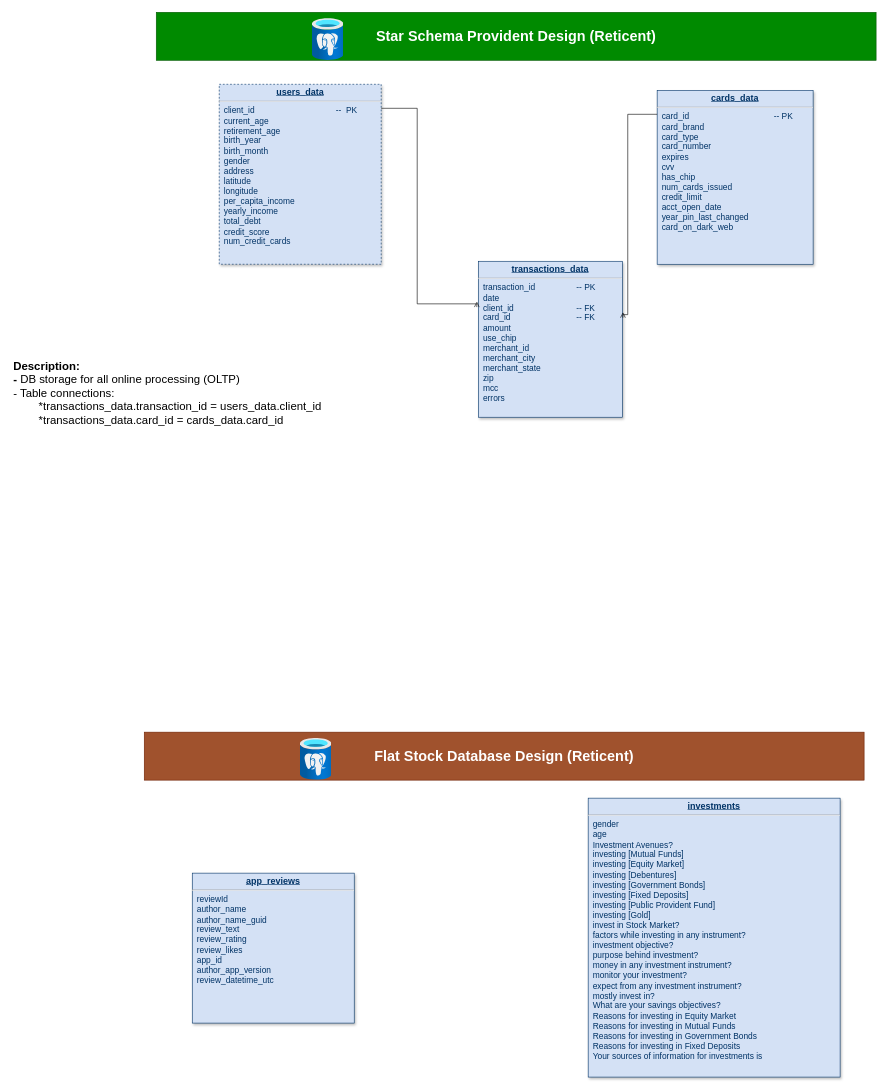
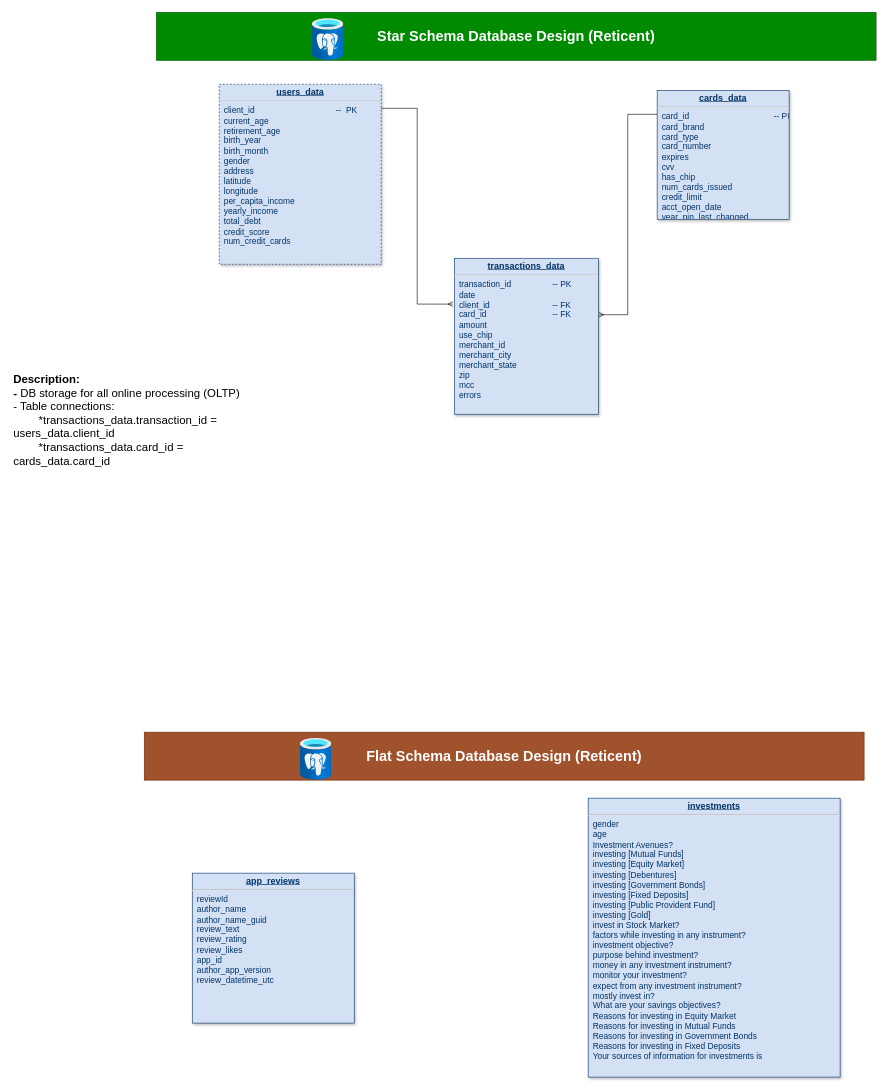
- <mxCell id="8" value="&lt;div&gt;&lt;b&gt;&lt;font style=&quot;font-size: 24px;&quot;&gt;Star Schema Provident Design (Reticent)&lt;/font&gt;&lt;/b&gt;&lt;/div&gt;" style="text;html=1;align=center;verticalAlign=middle;whiteSpace=wrap;rounded=0;fontSize=19;fillColor=#008a00;fontColor=#ffffff;strokeColor=#005700;" parent="1" vertex="1"><mxGeometry x="260" y="20" width="1200" height="80" as="geometry" /></mxCell>
+ <mxCell id="8" value="&lt;div&gt;&lt;b&gt;&lt;font style=&quot;font-size: 24px;&quot;&gt;Star Schema Database Design (Reticent)&lt;/font&gt;&lt;/b&gt;&lt;/div&gt;" style="text;html=1;align=center;verticalAlign=middle;whiteSpace=wrap;rounded=0;fontSize=19;fillColor=#008a00;fontColor=#ffffff;strokeColor=#005700;" parent="1" vertex="1"><mxGeometry x="260" y="20" width="1200" height="80" as="geometry" /></mxCell>
- <mxCell id="3" value="&lt;p style=&quot;margin: 0px; margin-top: 4px; text-align: center; text-decoration: underline;&quot;&gt;&lt;b&gt;&lt;font style=&quot;font-size: 15px;&quot;&gt;cards_data&lt;/font&gt;&lt;/b&gt;&lt;/p&gt;&lt;hr&gt;&lt;p style=&quot;margin: 0px; margin-left: 8px;&quot;&gt;&lt;font style=&quot;font-size: 14px;&quot;&gt;card_id&lt;span style=&quot;white-space: pre;&quot;&gt;&#09;&lt;/span&gt;&lt;span style=&quot;white-space: pre;&quot;&gt;&#09;&lt;/span&gt;&lt;span style=&quot;white-space: pre;&quot;&gt;&#09;&lt;/span&gt;&lt;span style=&quot;white-space: pre;&quot;&gt;&#09;&lt;/span&gt;&lt;span style=&quot;white-space: pre;&quot;&gt;&#09;&lt;/span&gt;-- PK&lt;/font&gt;&lt;/p&gt;&lt;p style=&quot;margin: 0px; margin-left: 8px;&quot;&gt;&lt;span style=&quot;font-size: 14px; background-color: transparent; color: light-dark(rgb(0, 51, 102), rgb(161, 205, 249));&quot;&gt;card_brand&lt;/span&gt;&lt;/p&gt;&lt;p style=&quot;margin: 0px; margin-left: 8px;&quot;&gt;&lt;font style=&quot;font-size: 14px;&quot;&gt;card_type&amp;nbsp;&lt;/font&gt;&lt;/p&gt;&lt;p style=&quot;margin: 0px; margin-left: 8px;&quot;&gt;&lt;font style=&quot;font-size: 14px;&quot;&gt;card_number&lt;span style=&quot;white-space-collapse: preserve;&quot;&gt;&#09;&lt;/span&gt;&lt;/font&gt;&lt;/p&gt;&lt;p style=&quot;margin: 0px; margin-left: 8px;&quot;&gt;&lt;font style=&quot;font-size: 14px;&quot;&gt;expires&lt;/font&gt;&lt;/p&gt;&lt;p style=&quot;margin: 0px; margin-left: 8px;&quot;&gt;&lt;font style=&quot;font-size: 14px;&quot;&gt;cvv&amp;nbsp;&lt;/font&gt;&lt;/p&gt;&lt;p style=&quot;margin: 0px; margin-left: 8px;&quot;&gt;&lt;font style=&quot;font-size: 14px;&quot;&gt;has_chip&lt;span style=&quot;white-space-collapse: preserve;&quot;&gt;&#09;&lt;/span&gt;&lt;/font&gt;&lt;/p&gt;&lt;p style=&quot;margin: 0px; margin-left: 8px;&quot;&gt;&lt;font style=&quot;font-size: 14px;&quot;&gt;num_cards_issued&amp;nbsp;&lt;/font&gt;&lt;/p&gt;&lt;p style=&quot;margin: 0px; margin-left: 8px;&quot;&gt;&lt;font style=&quot;font-size: 14px;&quot;&gt;credit_limit&lt;/font&gt;&lt;/p&gt;&lt;p style=&quot;margin: 0px; margin-left: 8px;&quot;&gt;&lt;font style=&quot;font-size: 14px;&quot;&gt;acct_open_date&lt;/font&gt;&lt;/p&gt;&lt;p style=&quot;margin: 0px; margin-left: 8px;&quot;&gt;&lt;font style=&quot;font-size: 14px;&quot;&gt;year_pin_last_changed&lt;/font&gt;&lt;/p&gt;&lt;p style=&quot;margin: 0px; margin-left: 8px;&quot;&gt;&lt;font style=&quot;font-size: 14px;&quot;&gt;card_on_dark_web&amp;nbsp;&lt;/font&gt;&lt;/p&gt;" style="verticalAlign=top;align=left;overflow=fill;fontSize=12;fontFamily=Helvetica;html=1;strokeColor=#003366;shadow=1;fillColor=#D4E1F5;fontColor=#003366" parent="1" vertex="1"><mxGeometry x="1095" y="150" width="260" height="290" as="geometry" /></mxCell>
+ <mxCell id="3" value="&lt;p style=&quot;margin: 0px; margin-top: 4px; text-align: center; text-decoration: underline;&quot;&gt;&lt;b&gt;&lt;font style=&quot;font-size: 15px;&quot;&gt;cards_data&lt;/font&gt;&lt;/b&gt;&lt;/p&gt;&lt;hr&gt;&lt;p style=&quot;margin: 0px; margin-left: 8px;&quot;&gt;&lt;font style=&quot;font-size: 14px;&quot;&gt;card_id&lt;span style=&quot;white-space: pre;&quot;&gt;&#09;&lt;/span&gt;&lt;span style=&quot;white-space: pre;&quot;&gt;&#09;&lt;/span&gt;&lt;span style=&quot;white-space: pre;&quot;&gt;&#09;&lt;/span&gt;&lt;span style=&quot;white-space: pre;&quot;&gt;&#09;&lt;/span&gt;&lt;span style=&quot;white-space: pre;&quot;&gt;&#09;&lt;/span&gt;-- PK&lt;/font&gt;&lt;/p&gt;&lt;p style=&quot;margin: 0px; margin-left: 8px;&quot;&gt;&lt;span style=&quot;font-size: 14px; background-color: transparent; color: light-dark(rgb(0, 51, 102), rgb(161, 205, 249));&quot;&gt;card_brand&lt;/span&gt;&lt;/p&gt;&lt;p style=&quot;margin: 0px; margin-left: 8px;&quot;&gt;&lt;font style=&quot;font-size: 14px;&quot;&gt;card_type&amp;nbsp;&lt;/font&gt;&lt;/p&gt;&lt;p style=&quot;margin: 0px; margin-left: 8px;&quot;&gt;&lt;font style=&quot;font-size: 14px;&quot;&gt;card_number&lt;span style=&quot;white-space-collapse: preserve;&quot;&gt;&#09;&lt;/span&gt;&lt;/font&gt;&lt;/p&gt;&lt;p style=&quot;margin: 0px; margin-left: 8px;&quot;&gt;&lt;font style=&quot;font-size: 14px;&quot;&gt;expires&lt;/font&gt;&lt;/p&gt;&lt;p style=&quot;margin: 0px; margin-left: 8px;&quot;&gt;&lt;font style=&quot;font-size: 14px;&quot;&gt;cvv&amp;nbsp;&lt;/font&gt;&lt;/p&gt;&lt;p style=&quot;margin: 0px; margin-left: 8px;&quot;&gt;&lt;font style=&quot;font-size: 14px;&quot;&gt;has_chip&lt;span style=&quot;white-space-collapse: preserve;&quot;&gt;&#09;&lt;/span&gt;&lt;/font&gt;&lt;/p&gt;&lt;p style=&quot;margin: 0px; margin-left: 8px;&quot;&gt;&lt;font style=&quot;font-size: 14px;&quot;&gt;num_cards_issued&amp;nbsp;&lt;/font&gt;&lt;/p&gt;&lt;p style=&quot;margin: 0px; margin-left: 8px;&quot;&gt;&lt;font style=&quot;font-size: 14px;&quot;&gt;credit_limit&lt;/font&gt;&lt;/p&gt;&lt;p style=&quot;margin: 0px; margin-left: 8px;&quot;&gt;&lt;font style=&quot;font-size: 14px;&quot;&gt;acct_open_date&lt;/font&gt;&lt;/p&gt;&lt;p style=&quot;margin: 0px; margin-left: 8px;&quot;&gt;&lt;font style=&quot;font-size: 14px;&quot;&gt;year_pin_last_changed&lt;/font&gt;&lt;/p&gt;&lt;p style=&quot;margin: 0px; margin-left: 8px;&quot;&gt;&lt;font style=&quot;font-size: 14px;&quot;&gt;card_on_dark_web&amp;nbsp;&lt;/font&gt;&lt;/p&gt;" style="verticalAlign=top;align=left;overflow=fill;fontSize=12;fontFamily=Helvetica;html=1;strokeColor=#003366;shadow=1;fillColor=#D4E1F5;fontColor=#003366" parent="1" vertex="1"><mxGeometry x="1095" y="150" width="220" height="215" as="geometry" /></mxCell>
- <mxCell id="4" value="&lt;p style=&quot;margin: 0px; margin-top: 4px; text-align: center; text-decoration: underline;&quot;&gt;&lt;font style=&quot;font-size: 15px;&quot;&gt;&lt;b&gt;transactions_data&lt;/b&gt;&lt;/font&gt;&lt;/p&gt;&lt;hr&gt;&lt;p style=&quot;margin: 0px; margin-left: 8px;&quot;&gt;&lt;font style=&quot;font-size: 14px;&quot;&gt;transaction_id&lt;span style=&quot;white-space: pre;&quot;&gt;&#09;&lt;/span&gt;&lt;span style=&quot;white-space: pre;&quot;&gt;&#09;&lt;/span&gt;&lt;span style=&quot;white-space: pre;&quot;&gt;&#09;&lt;/span&gt;-- PK&lt;/font&gt;&lt;/p&gt;&lt;p style=&quot;margin: 0px; margin-left: 8px;&quot;&gt;&lt;font style=&quot;font-size: 14px;&quot;&gt;date&amp;nbsp;&lt;/font&gt;&lt;/p&gt;&lt;p style=&quot;margin: 0px; margin-left: 8px;&quot;&gt;&lt;font style=&quot;font-size: 14px;&quot;&gt;client_id&lt;span style=&quot;white-space: pre;&quot;&gt;&#09;&lt;/span&gt;&lt;span style=&quot;white-space: pre;&quot;&gt;&#09;&lt;/span&gt;&lt;span style=&quot;white-space: pre;&quot;&gt;&#09;&lt;/span&gt;&lt;span style=&quot;white-space: pre;&quot;&gt;&#09;&lt;/span&gt;-- FK&lt;/font&gt;&lt;/p&gt;&lt;p style=&quot;margin: 0px; margin-left: 8px;&quot;&gt;&lt;span style=&quot;background-color: transparent; color: light-dark(rgb(0, 51, 102), rgb(161, 205, 249));&quot;&gt;&lt;font style=&quot;font-size: 14px;&quot;&gt;card_id&lt;span style=&quot;white-space: pre;&quot;&gt;&#09;&lt;/span&gt;&lt;span style=&quot;white-space: pre;&quot;&gt;&#09;&lt;/span&gt;&lt;span style=&quot;white-space: pre;&quot;&gt;&#09;&lt;/span&gt;&lt;span style=&quot;white-space: pre;&quot;&gt;&#09;&lt;/span&gt;-- FK&lt;/font&gt;&lt;/span&gt;&lt;/p&gt;&lt;p style=&quot;margin: 0px; margin-left: 8px;&quot;&gt;&lt;span style=&quot;background-color: transparent; color: light-dark(rgb(0, 51, 102), rgb(161, 205, 249));&quot;&gt;&lt;font style=&quot;font-size: 14px;&quot;&gt;amount&amp;nbsp;&lt;/font&gt;&lt;/span&gt;&lt;/p&gt;&lt;p style=&quot;margin: 0px; margin-left: 8px;&quot;&gt;&lt;font style=&quot;font-size: 14px;&quot;&gt;use_chip&amp;nbsp;&lt;/font&gt;&lt;/p&gt;&lt;p style=&quot;margin: 0px; margin-left: 8px;&quot;&gt;&lt;font style=&quot;font-size: 14px;&quot;&gt;merchant_id&lt;/font&gt;&lt;/p&gt;&lt;p style=&quot;margin: 0px; margin-left: 8px;&quot;&gt;&lt;font style=&quot;font-size: 14px;&quot;&gt;merchant_city&amp;nbsp;&lt;/font&gt;&lt;/p&gt;&lt;p style=&quot;margin: 0px; margin-left: 8px;&quot;&gt;&lt;font style=&quot;font-size: 14px;&quot;&gt;&lt;span style=&quot;background-color: transparent; color: light-dark(rgb(0, 51, 102), rgb(161, 205, 249));&quot;&gt;merchant_state&lt;/span&gt;&lt;span style=&quot;background-color: transparent; color: light-dark(rgb(0, 51, 102), rgb(161, 205, 249)); white-space-collapse: preserve;&quot;&gt;&#09;&lt;/span&gt;&lt;/font&gt;&lt;/p&gt;&lt;p style=&quot;margin: 0px; margin-left: 8px;&quot;&gt;&lt;font style=&quot;font-size: 14px;&quot;&gt;zip&lt;span style=&quot;white-space-collapse: preserve;&quot;&gt;&#09;&lt;/span&gt;&lt;/font&gt;&lt;/p&gt;&lt;p style=&quot;margin: 0px; margin-left: 8px;&quot;&gt;&lt;font style=&quot;font-size: 14px;&quot;&gt;mcc&lt;span style=&quot;white-space-collapse: preserve;&quot;&gt;&#09;&lt;/span&gt;&lt;/font&gt;&lt;/p&gt;&lt;p style=&quot;margin: 0px; margin-left: 8px;&quot;&gt;&lt;font style=&quot;font-size: 14px;&quot;&gt;errors&lt;/font&gt;&lt;/p&gt;" style="verticalAlign=top;align=left;overflow=fill;fontSize=12;fontFamily=Helvetica;html=1;strokeColor=#003366;shadow=1;fillColor=#D4E1F5;fontColor=#003366" parent="1" vertex="1"><mxGeometry x="797" y="435" width="240" height="260" as="geometry" /></mxCell>
+ <mxCell id="4" value="&lt;p style=&quot;margin: 0px; margin-top: 4px; text-align: center; text-decoration: underline;&quot;&gt;&lt;font style=&quot;font-size: 15px;&quot;&gt;&lt;b&gt;transactions_data&lt;/b&gt;&lt;/font&gt;&lt;/p&gt;&lt;hr&gt;&lt;p style=&quot;margin: 0px; margin-left: 8px;&quot;&gt;&lt;font style=&quot;font-size: 14px;&quot;&gt;transaction_id&lt;span style=&quot;white-space: pre;&quot;&gt;&#09;&lt;/span&gt;&lt;span style=&quot;white-space: pre;&quot;&gt;&#09;&lt;/span&gt;&lt;span style=&quot;white-space: pre;&quot;&gt;&#09;&lt;/span&gt;-- PK&lt;/font&gt;&lt;/p&gt;&lt;p style=&quot;margin: 0px; margin-left: 8px;&quot;&gt;&lt;font style=&quot;font-size: 14px;&quot;&gt;date&amp;nbsp;&lt;/font&gt;&lt;/p&gt;&lt;p style=&quot;margin: 0px; margin-left: 8px;&quot;&gt;&lt;font style=&quot;font-size: 14px;&quot;&gt;client_id&lt;span style=&quot;white-space: pre;&quot;&gt;&#09;&lt;/span&gt;&lt;span style=&quot;white-space: pre;&quot;&gt;&#09;&lt;/span&gt;&lt;span style=&quot;white-space: pre;&quot;&gt;&#09;&lt;/span&gt;&lt;span style=&quot;white-space: pre;&quot;&gt;&#09;&lt;/span&gt;-- FK&lt;/font&gt;&lt;/p&gt;&lt;p style=&quot;margin: 0px; margin-left: 8px;&quot;&gt;&lt;span style=&quot;background-color: transparent; color: light-dark(rgb(0, 51, 102), rgb(161, 205, 249));&quot;&gt;&lt;font style=&quot;font-size: 14px;&quot;&gt;card_id&lt;span style=&quot;white-space: pre;&quot;&gt;&#09;&lt;/span&gt;&lt;span style=&quot;white-space: pre;&quot;&gt;&#09;&lt;/span&gt;&lt;span style=&quot;white-space: pre;&quot;&gt;&#09;&lt;/span&gt;&lt;span style=&quot;white-space: pre;&quot;&gt;&#09;&lt;/span&gt;-- FK&lt;/font&gt;&lt;/span&gt;&lt;/p&gt;&lt;p style=&quot;margin: 0px; margin-left: 8px;&quot;&gt;&lt;span style=&quot;background-color: transparent; color: light-dark(rgb(0, 51, 102), rgb(161, 205, 249));&quot;&gt;&lt;font style=&quot;font-size: 14px;&quot;&gt;amount&amp;nbsp;&lt;/font&gt;&lt;/span&gt;&lt;/p&gt;&lt;p style=&quot;margin: 0px; margin-left: 8px;&quot;&gt;&lt;font style=&quot;font-size: 14px;&quot;&gt;use_chip&amp;nbsp;&lt;/font&gt;&lt;/p&gt;&lt;p style=&quot;margin: 0px; margin-left: 8px;&quot;&gt;&lt;font style=&quot;font-size: 14px;&quot;&gt;merchant_id&lt;/font&gt;&lt;/p&gt;&lt;p style=&quot;margin: 0px; margin-left: 8px;&quot;&gt;&lt;font style=&quot;font-size: 14px;&quot;&gt;merchant_city&amp;nbsp;&lt;/font&gt;&lt;/p&gt;&lt;p style=&quot;margin: 0px; margin-left: 8px;&quot;&gt;&lt;font style=&quot;font-size: 14px;&quot;&gt;&lt;span style=&quot;background-color: transparent; color: light-dark(rgb(0, 51, 102), rgb(161, 205, 249));&quot;&gt;merchant_state&lt;/span&gt;&lt;span style=&quot;background-color: transparent; color: light-dark(rgb(0, 51, 102), rgb(161, 205, 249)); white-space-collapse: preserve;&quot;&gt;&#09;&lt;/span&gt;&lt;/font&gt;&lt;/p&gt;&lt;p style=&quot;margin: 0px; margin-left: 8px;&quot;&gt;&lt;font style=&quot;font-size: 14px;&quot;&gt;zip&lt;span style=&quot;white-space-collapse: preserve;&quot;&gt;&#09;&lt;/span&gt;&lt;/font&gt;&lt;/p&gt;&lt;p style=&quot;margin: 0px; margin-left: 8px;&quot;&gt;&lt;font style=&quot;font-size: 14px;&quot;&gt;mcc&lt;span style=&quot;white-space-collapse: preserve;&quot;&gt;&#09;&lt;/span&gt;&lt;/font&gt;&lt;/p&gt;&lt;p style=&quot;margin: 0px; margin-left: 8px;&quot;&gt;&lt;font style=&quot;font-size: 14px;&quot;&gt;errors&lt;/font&gt;&lt;/p&gt;" style="verticalAlign=top;align=left;overflow=fill;fontSize=12;fontFamily=Helvetica;html=1;strokeColor=#003366;shadow=1;fillColor=#D4E1F5;fontColor=#003366" parent="1" vertex="1"><mxGeometry x="757" y="430" width="240" height="260" as="geometry" /></mxCell>
- <mxCell id="5" value="&lt;b&gt;Description:&lt;/b&gt;&lt;div&gt;&lt;b&gt;- &lt;/b&gt;DB storage for all online processing (OLTP)&lt;br&gt;&lt;div&gt;- Table connections:&lt;/div&gt;&lt;/div&gt;&lt;div&gt;&lt;span style=&quot;white-space: pre;&quot;&gt;&#09;&lt;/span&gt;*transactions_data.transaction_id = users_data.client_id&lt;br&gt;&lt;/div&gt;&lt;div&gt;&lt;span style=&quot;white-space: pre;&quot;&gt;&#09;&lt;/span&gt;*transactions_data.card_id = cards_data.card_id&lt;br&gt;&lt;/div&gt;" style="text;html=1;align=left;verticalAlign=middle;whiteSpace=wrap;rounded=0;fontSize=19;fillColor=default;" parent="1" vertex="1"><mxGeometry y="580" width="605" height="150" as="geometry" x="20" /></mxCell>
+ <mxCell id="5" value="&lt;b&gt;Description:&lt;/b&gt;&lt;div&gt;&lt;b&gt;- &lt;/b&gt;DB storage for all online processing (OLTP)&lt;br&gt;&lt;div&gt;- Table connections:&lt;/div&gt;&lt;/div&gt;&lt;div&gt;&lt;span style=&quot;white-space: pre;&quot;&gt;&#09;&lt;/span&gt;*transactions_data.transaction_id = users_data.client_id&lt;br&gt;&lt;/div&gt;&lt;div&gt;&lt;span style=&quot;white-space: pre;&quot;&gt;&#09;&lt;/span&gt;*transactions_data.card_id = cards_data.card_id&lt;br&gt;&lt;/div&gt;" style="text;html=1;align=left;verticalAlign=middle;whiteSpace=wrap;rounded=0;fontSize=19;fillColor=default;" parent="1" vertex="1"><mxGeometry x="20" y="580" width="440" height="240" as="geometry" /></mxCell>
- <mxCell id="12" value="&lt;div&gt;&lt;b&gt;&lt;font style=&quot;font-size: 24px;&quot;&gt;Flat Stock Database Design (Reticent)&lt;/font&gt;&lt;/b&gt;&lt;/div&gt;" style="text;html=1;align=center;verticalAlign=middle;whiteSpace=wrap;rounded=0;fontSize=19;fillColor=#a0522d;fontColor=#ffffff;strokeColor=#6D1F00;" parent="1" vertex="1"><mxGeometry x="240" y="1220" width="1200" height="80" as="geometry" /></mxCell>
+ <mxCell id="12" value="&lt;div&gt;&lt;b&gt;&lt;font style=&quot;font-size: 24px;&quot;&gt;Flat Schema Database Design (Reticent)&lt;/font&gt;&lt;/b&gt;&lt;/div&gt;" style="text;html=1;align=center;verticalAlign=middle;whiteSpace=wrap;rounded=0;fontSize=19;fillColor=#a0522d;fontColor=#ffffff;strokeColor=#6D1F00;" parent="1" vertex="1"><mxGeometry x="240" y="1220" width="1200" height="80" as="geometry" /></mxCell>
